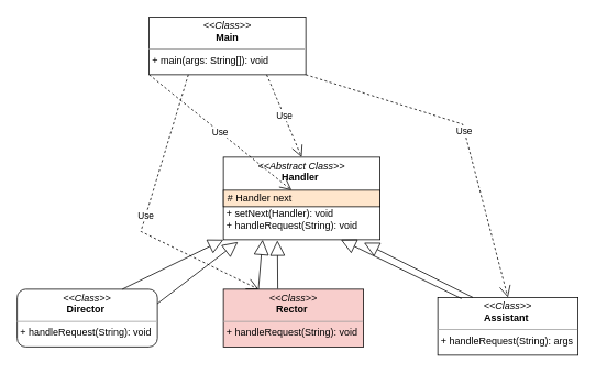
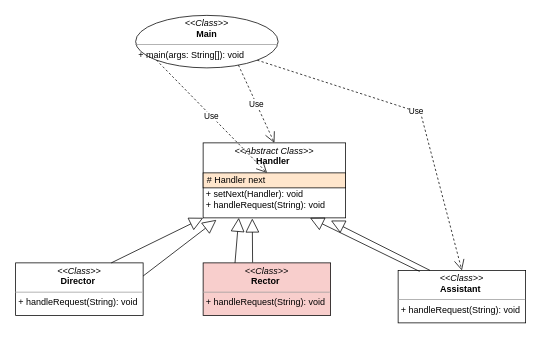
- <mxCell id="2" value="&lt;p style=&quot;margin:0px;margin-top:4px;text-align:center;&quot;&gt;&lt;i&gt;&amp;lt;&amp;lt;Class&amp;gt;&amp;gt;&lt;/i&gt;&lt;br&gt;&lt;b&gt;Main&lt;/b&gt;&lt;/p&gt;&lt;hr size=&quot;1&quot;&gt;&lt;p style=&quot;margin:0px;margin-left:4px;&quot;&gt;+ main(args: String[]): void&lt;/p&gt;" style="verticalAlign=top;align=left;overflow=fill;fontSize=12;fontFamily=Helvetica;html=1;rounded=0;shadow=0;comic=0;labelBackgroundColor=none;strokeWidth=1" parent="1" vertex="1"><mxGeometry x="180" y="20" width="190" height="70" as="geometry" /></mxCell>
+ <mxCell id="2" value="&lt;p style=&quot;margin:0px;margin-top:4px;text-align:center;&quot;&gt;&lt;i&gt;&amp;lt;&amp;lt;Class&amp;gt;&amp;gt;&lt;/i&gt;&lt;br&gt;&lt;b&gt;Main&lt;/b&gt;&lt;/p&gt;&lt;hr size=&quot;1&quot;&gt;&lt;p style=&quot;margin:0px;margin-left:4px;&quot;&gt;+ main(args: String[]): void&lt;/p&gt;" style="ellipse;verticalAlign=top;align=left;overflow=fill;fontSize=12;fontFamily=Helvetica;html=1;shadow=0;comic=0;labelBackgroundColor=none;strokeWidth=1;" parent="1" vertex="1"><mxGeometry x="180" y="20" width="190" height="70" as="geometry" /></mxCell>
- <mxCell id="9" value="Use" style="endArrow=open;endSize=12;dashed=1;html=1;rounded=0;exitX=0.25;exitY=1;exitDx=0;exitDy=0;entryX=0.25;entryY=0;entryDx=0;entryDy=0;" edge="1" parent="1" source="2" target="6"><mxGeometry width="160" relative="1" as="geometry"><mxPoint x="140" y="100" as="sourcePoint" /><mxPoint x="103" y="360" as="targetPoint" /><Array as="points"><mxPoint x="170" y="280" /></Array></mxGeometry></mxCell>
- <mxCell id="3" value="&lt;p style=&quot;margin:0px;margin-top:4px;text-align:center;&quot;&gt;&lt;i&gt;&amp;lt;&amp;lt;Class&amp;gt;&amp;gt;&lt;/i&gt;&lt;br&gt;&lt;b&gt;Assistant&amp;nbsp;&lt;/b&gt;&lt;br&gt;&lt;/p&gt;&lt;hr size=&quot;1&quot;&gt;&lt;p style=&quot;margin:0px;margin-left:4px;&quot;&gt;+ handleRequest(String): args&lt;br&gt;&lt;/p&gt;" style="verticalAlign=top;align=left;overflow=fill;fontSize=12;fontFamily=Helvetica;html=1;rounded=0;shadow=0;comic=0;labelBackgroundColor=none;strokeWidth=1" parent="1" vertex="1"><mxGeometry x="530" y="360" width="170" height="70" as="geometry" /></mxCell>
+ <mxCell id="3" value="&lt;p style=&quot;margin:0px;margin-top:4px;text-align:center;&quot;&gt;&lt;i&gt;&amp;lt;&amp;lt;Class&amp;gt;&amp;gt;&lt;/i&gt;&lt;br&gt;&lt;b&gt;Assistant&amp;nbsp;&lt;/b&gt;&lt;br&gt;&lt;/p&gt;&lt;hr size=&quot;1&quot;&gt;&lt;p style=&quot;margin:0px;margin-left:4px;&quot;&gt;+ handleRequest(String): void&lt;br&gt;&lt;/p&gt;" style="verticalAlign=top;align=left;overflow=fill;fontSize=12;fontFamily=Helvetica;html=1;rounded=0;shadow=0;comic=0;labelBackgroundColor=none;strokeWidth=1" parent="1" vertex="1"><mxGeometry x="530" y="360" width="170" height="70" as="geometry" /></mxCell>
- <mxCell id="5" value="&lt;p style=&quot;margin:0px;margin-top:4px;text-align:center;&quot;&gt;&lt;i&gt;&amp;lt;&amp;lt;Class&amp;gt;&amp;gt;&lt;/i&gt;&lt;br&gt;&lt;b&gt;Director&amp;nbsp;&lt;/b&gt;&lt;br&gt;&lt;/p&gt;&lt;hr size=&quot;1&quot;&gt;&lt;p style=&quot;margin:0px;margin-left:4px;&quot;&gt;+ handleRequest(String): void&lt;br&gt;&lt;/p&gt;" style="verticalAlign=top;align=left;overflow=fill;fontSize=12;fontFamily=Helvetica;html=1;shadow=0;comic=0;labelBackgroundColor=none;strokeWidth=1;rounded=1;" parent="1" vertex="1"><mxGeometry x="20" y="350" width="170" height="70" as="geometry" /></mxCell>
+ <mxCell id="5" value="&lt;p style=&quot;margin:0px;margin-top:4px;text-align:center;&quot;&gt;&lt;i&gt;&amp;lt;&amp;lt;Class&amp;gt;&amp;gt;&lt;/i&gt;&lt;br&gt;&lt;b&gt;Director&amp;nbsp;&lt;/b&gt;&lt;br&gt;&lt;/p&gt;&lt;hr size=&quot;1&quot;&gt;&lt;p style=&quot;margin:0px;margin-left:4px;&quot;&gt;+ handleRequest(String): void&lt;br&gt;&lt;/p&gt;" style="verticalAlign=top;align=left;overflow=fill;fontSize=12;fontFamily=Helvetica;html=1;rounded=0;shadow=0;comic=0;labelBackgroundColor=none;strokeWidth=1" parent="1" vertex="1"><mxGeometry x="20" y="350" width="170" height="70" as="geometry" /></mxCell>
